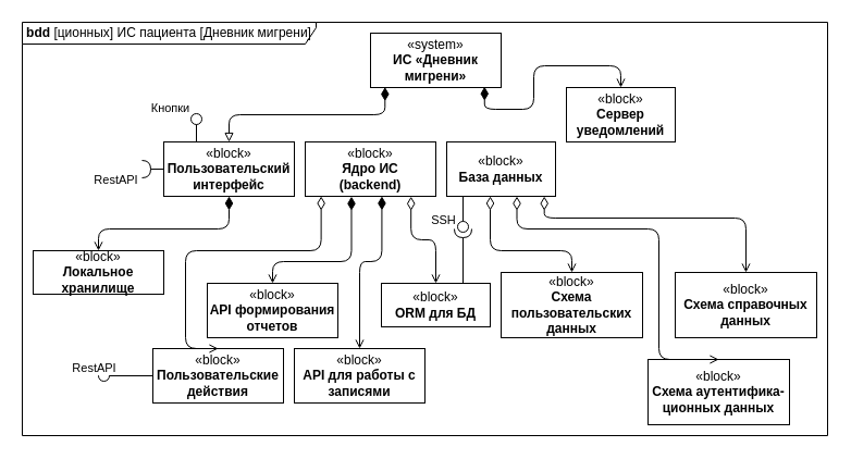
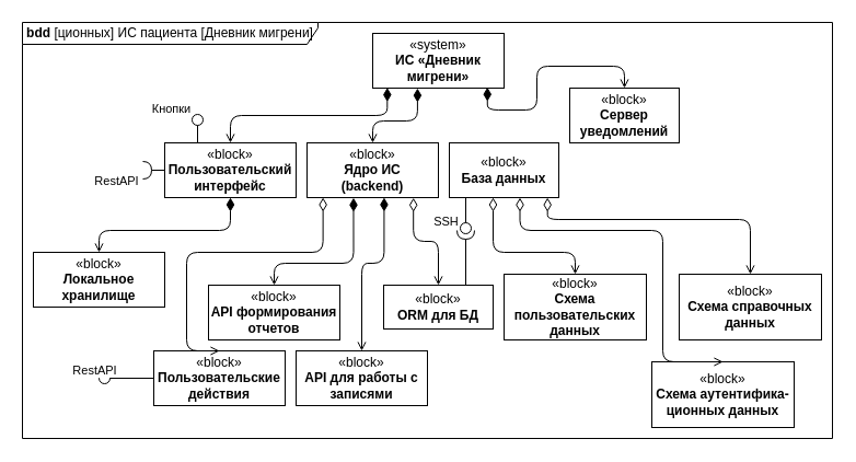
+ <mxCell id="3" style="rounded=1;orthogonalLoop=1;jettySize=auto;html=1;entryX=0.5;entryY=0;entryDx=0;entryDy=0;startArrow=diamondThin;startFill=1;endArrow=open;endFill=0;startSize=10;edgeStyle=orthogonalEdgeStyle;jumpStyle=none;curved=0;exitX=0.341;exitY=1.003;exitDx=0;exitDy=0;exitPerimeter=0;" edge="1" parent="1" source="4" target="5"><mxGeometry relative="1" as="geometry"><Array as="points"><mxPoint x="381" y="110" /><mxPoint x="340" y="110" /></Array></mxGeometry></mxCell>
- <mxCell id="7" style="rounded=1;orthogonalLoop=1;jettySize=auto;html=1;startArrow=diamondThin;startFill=1;endArrow=block;endFill=0;startSize=10;edgeStyle=orthogonalEdgeStyle;jumpStyle=none;curved=0;exitX=0.111;exitY=0.992;exitDx=0;exitDy=0;exitPerimeter=0;" edge="1" parent="1" source="4" target="6"><mxGeometry relative="1" as="geometry"><mxPoint x="350" y="100" as="sourcePoint" /><mxPoint x="440" y="150" as="targetPoint" /></mxGeometry></mxCell>
+ <mxCell id="7" style="rounded=1;orthogonalLoop=1;jettySize=auto;html=1;startArrow=diamondThin;startFill=1;endArrow=open;endFill=0;startSize=10;edgeStyle=orthogonalEdgeStyle;jumpStyle=none;curved=0;exitX=0.111;exitY=0.992;exitDx=0;exitDy=0;exitPerimeter=0;" edge="1" parent="1" source="4" target="6"><mxGeometry relative="1" as="geometry"><mxPoint x="350" y="100" as="sourcePoint" /><mxPoint x="440" y="150" as="targetPoint" /></mxGeometry></mxCell>
- <mxCell id="24" value="«block»&lt;br&gt;&lt;b&gt;Локальное хранилище&lt;/b&gt;" style="html=1;whiteSpace=wrap;" vertex="1" parent="1"><mxGeometry x="30" y="230" width="120" height="40" as="geometry" /></mxCell>
+ <mxCell id="24" value="«block»&lt;br&gt;&lt;b&gt;Локальное хранилище&lt;/b&gt;" style="html=1;whiteSpace=wrap;" vertex="1" parent="1"><mxGeometry x="30" y="230" width="120" height="50" as="geometry" /></mxCell>
